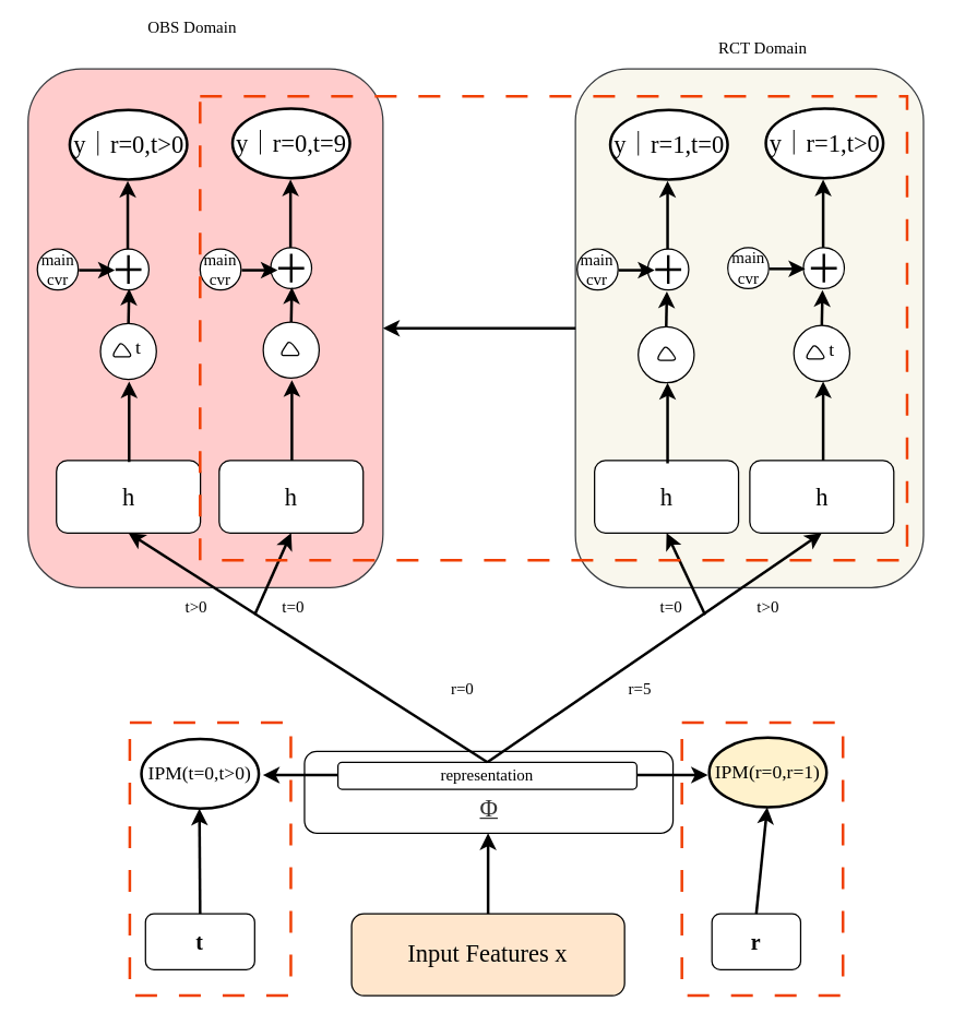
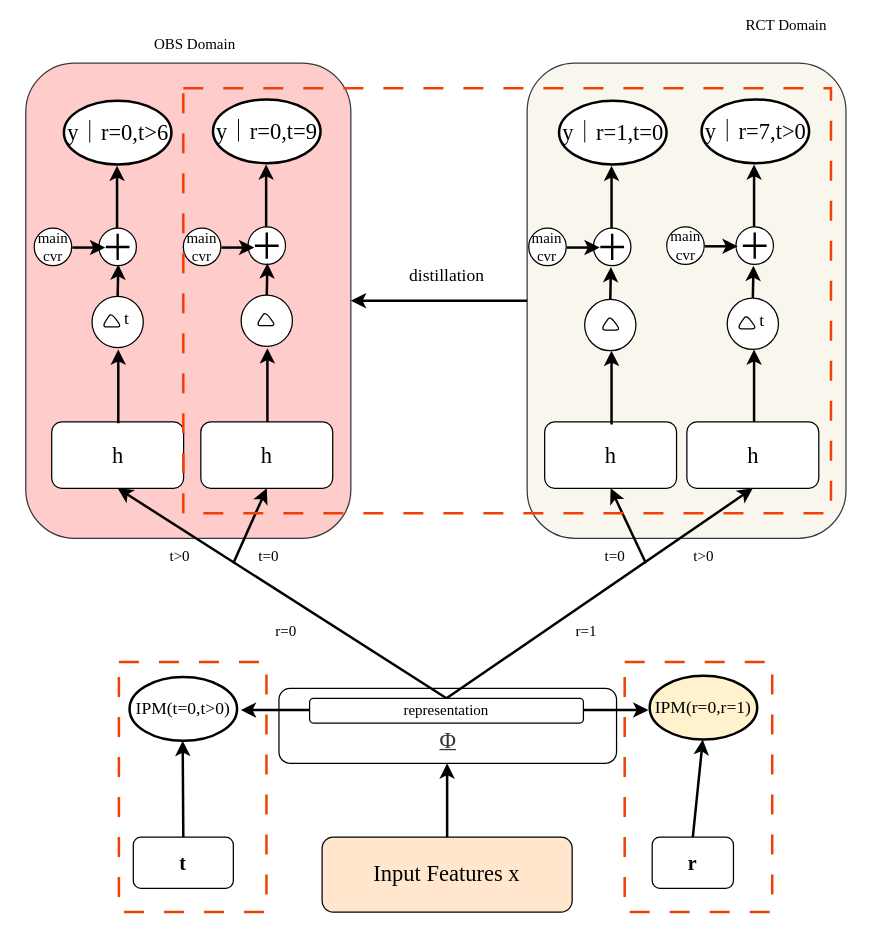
- <mxCell id="63" value="OBS Domain" style="text;html=1;strokeColor=none;fillColor=none;align=center;verticalAlign=middle;whiteSpace=wrap;rounded=0;fontFamily=Comic Sans MS;" vertex="1" parent="1"><mxGeometry x="97.75" y="5" width="85" height="30" as="geometry" /></mxCell>
+ <mxCell id="63" value="OBS Domain" style="text;html=1;strokeColor=none;fillColor=none;align=center;verticalAlign=middle;whiteSpace=wrap;rounded=0;fontFamily=Comic Sans MS;" vertex="1" parent="1"><mxGeometry x="112.75" y="20" width="85" height="30" as="geometry" /></mxCell>
- <mxCell id="62" value="RCT Domain" style="text;html=1;strokeColor=none;fillColor=none;align=center;verticalAlign=middle;whiteSpace=wrap;rounded=0;fontFamily=Comic Sans MS;" vertex="1" parent="1"><mxGeometry x="516" y="20" width="85" height="30" as="geometry" /></mxCell>
+ <mxCell id="62" value="RCT Domain" style="text;html=1;strokeColor=none;fillColor=none;align=center;verticalAlign=middle;whiteSpace=wrap;rounded=0;fontFamily=Comic Sans MS;" vertex="1" parent="1"><mxGeometry x="586" y="5" width="85" height="30" as="geometry" /></mxCell>
- <mxCell id="14" value="&lt;font style=&quot;font-size: 18px;&quot;&gt;y｜r=1,t&amp;gt;0&lt;br&gt;&lt;/font&gt;" style="ellipse;whiteSpace=wrap;html=1;strokeWidth=2;labelBackgroundColor=none;rounded=1;fontFamily=Comic Sans MS;" vertex="1" parent="1"><mxGeometry x="560.5" y="79" width="86" height="51" as="geometry" /></mxCell>
+ <mxCell id="14" value="&lt;font style=&quot;font-size: 18px;&quot;&gt;y｜r=7,t&amp;gt;0&lt;br&gt;&lt;/font&gt;" style="ellipse;whiteSpace=wrap;html=1;strokeWidth=2;labelBackgroundColor=none;rounded=1;fontFamily=Comic Sans MS;" vertex="1" parent="1"><mxGeometry x="560.5" y="79" width="86" height="51" as="geometry" /></mxCell>
- <mxCell id="40" value="&lt;font style=&quot;font-size: 18px;&quot;&gt;y｜r=0,t&amp;gt;0&lt;br&gt;&lt;/font&gt;" style="ellipse;whiteSpace=wrap;html=1;strokeWidth=2;labelBackgroundColor=none;rounded=1;fontFamily=Comic Sans MS;" vertex="1" parent="1"><mxGeometry x="50.5" y="80" width="86" height="51" as="geometry" /></mxCell>
+ <mxCell id="40" value="&lt;font style=&quot;font-size: 18px;&quot;&gt;y｜r=0,t&amp;gt;6&lt;br&gt;&lt;/font&gt;" style="ellipse;whiteSpace=wrap;html=1;strokeWidth=2;labelBackgroundColor=none;rounded=1;fontFamily=Comic Sans MS;" vertex="1" parent="1"><mxGeometry x="50.5" y="80" width="86" height="51" as="geometry" /></mxCell>
+ <mxCell id="35" value="&lt;font style=&quot;font-size: 14px;&quot;&gt;distillation&lt;/font&gt;" style="text;html=1;strokeColor=none;fillColor=none;align=center;verticalAlign=middle;whiteSpace=wrap;rounded=1;labelBackgroundColor=none;fontColor=#000000;fontFamily=Comic Sans MS;" vertex="1" parent="1"><mxGeometry x="326.5" y="205.5" width="60" height="30" as="geometry" /></mxCell>
- <mxCell id="66" value="r=0" style="text;html=1;strokeColor=none;fillColor=none;align=center;verticalAlign=middle;whiteSpace=wrap;rounded=0;fontFamily=Comic Sans MS;" vertex="1" parent="1"><mxGeometry x="296" y="490" width="85" height="30" as="geometry" /></mxCell>
+ <mxCell id="66" value="r=0" style="text;html=1;strokeColor=none;fillColor=none;align=center;verticalAlign=middle;whiteSpace=wrap;rounded=0;fontFamily=Comic Sans MS;" vertex="1" parent="1"><mxGeometry x="186" y="490" width="85" height="30" as="geometry" /></mxCell>
- <mxCell id="67" value="r=5" style="text;html=1;strokeColor=none;fillColor=none;align=center;verticalAlign=middle;whiteSpace=wrap;rounded=0;fontFamily=Comic Sans MS;" vertex="1" parent="1"><mxGeometry x="426" y="490" width="85" height="30" as="geometry" /></mxCell>
+ <mxCell id="67" value="r=1" style="text;html=1;strokeColor=none;fillColor=none;align=center;verticalAlign=middle;whiteSpace=wrap;rounded=0;fontFamily=Comic Sans MS;" vertex="1" parent="1"><mxGeometry x="426" y="490" width="85" height="30" as="geometry" /></mxCell>
